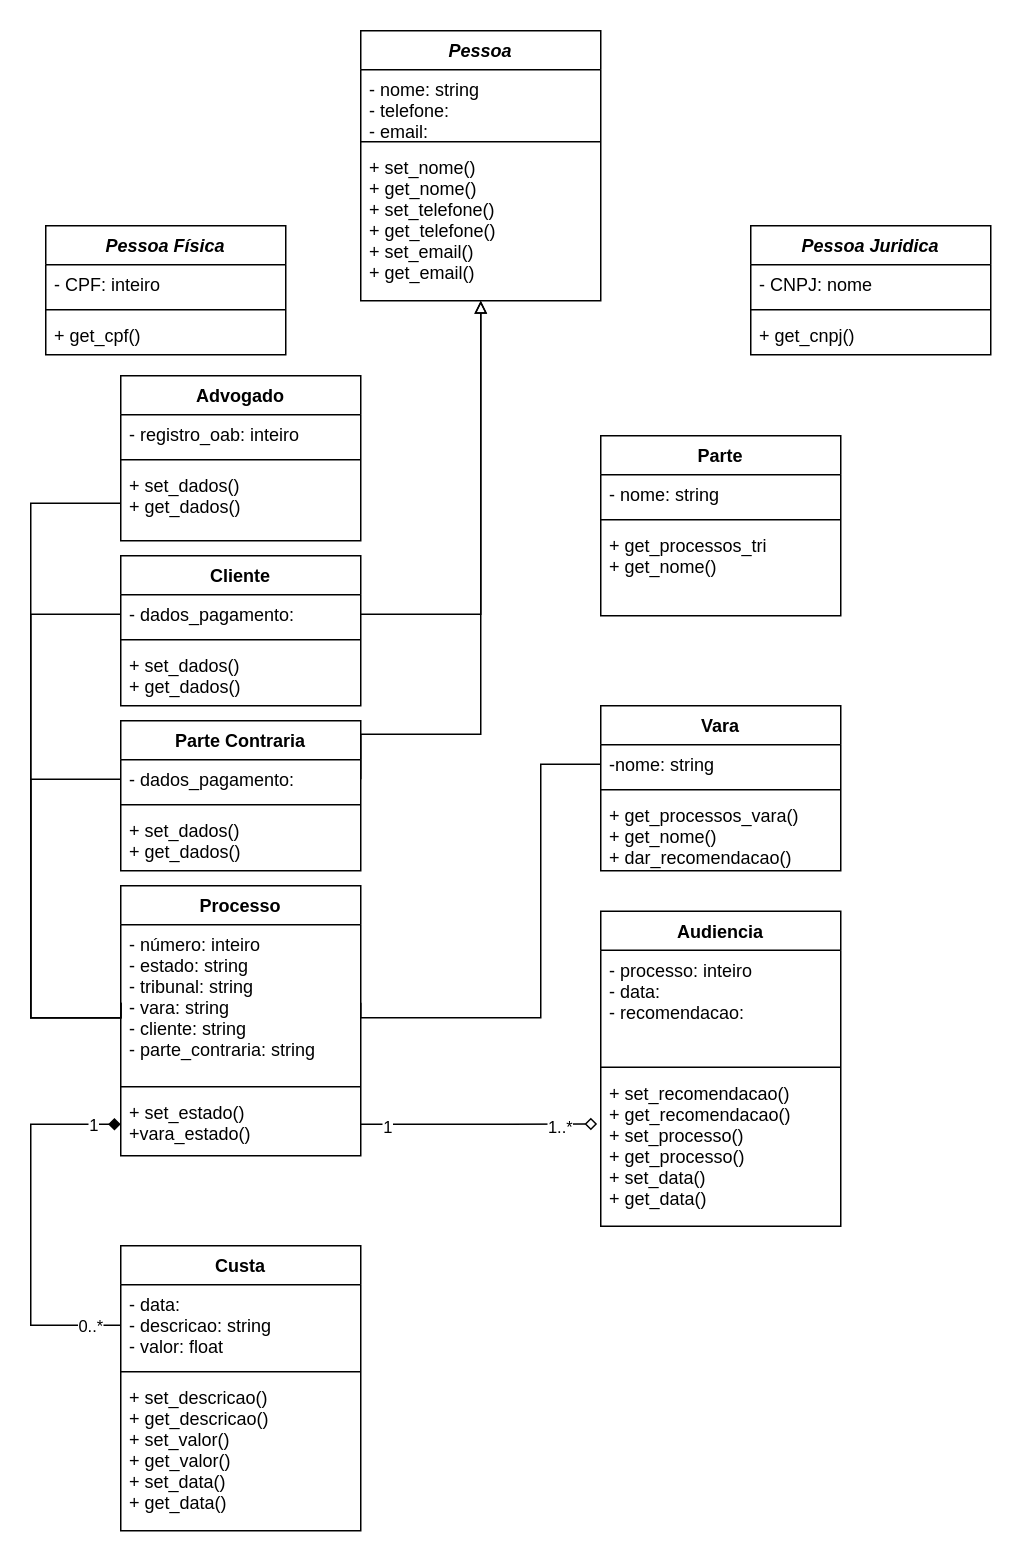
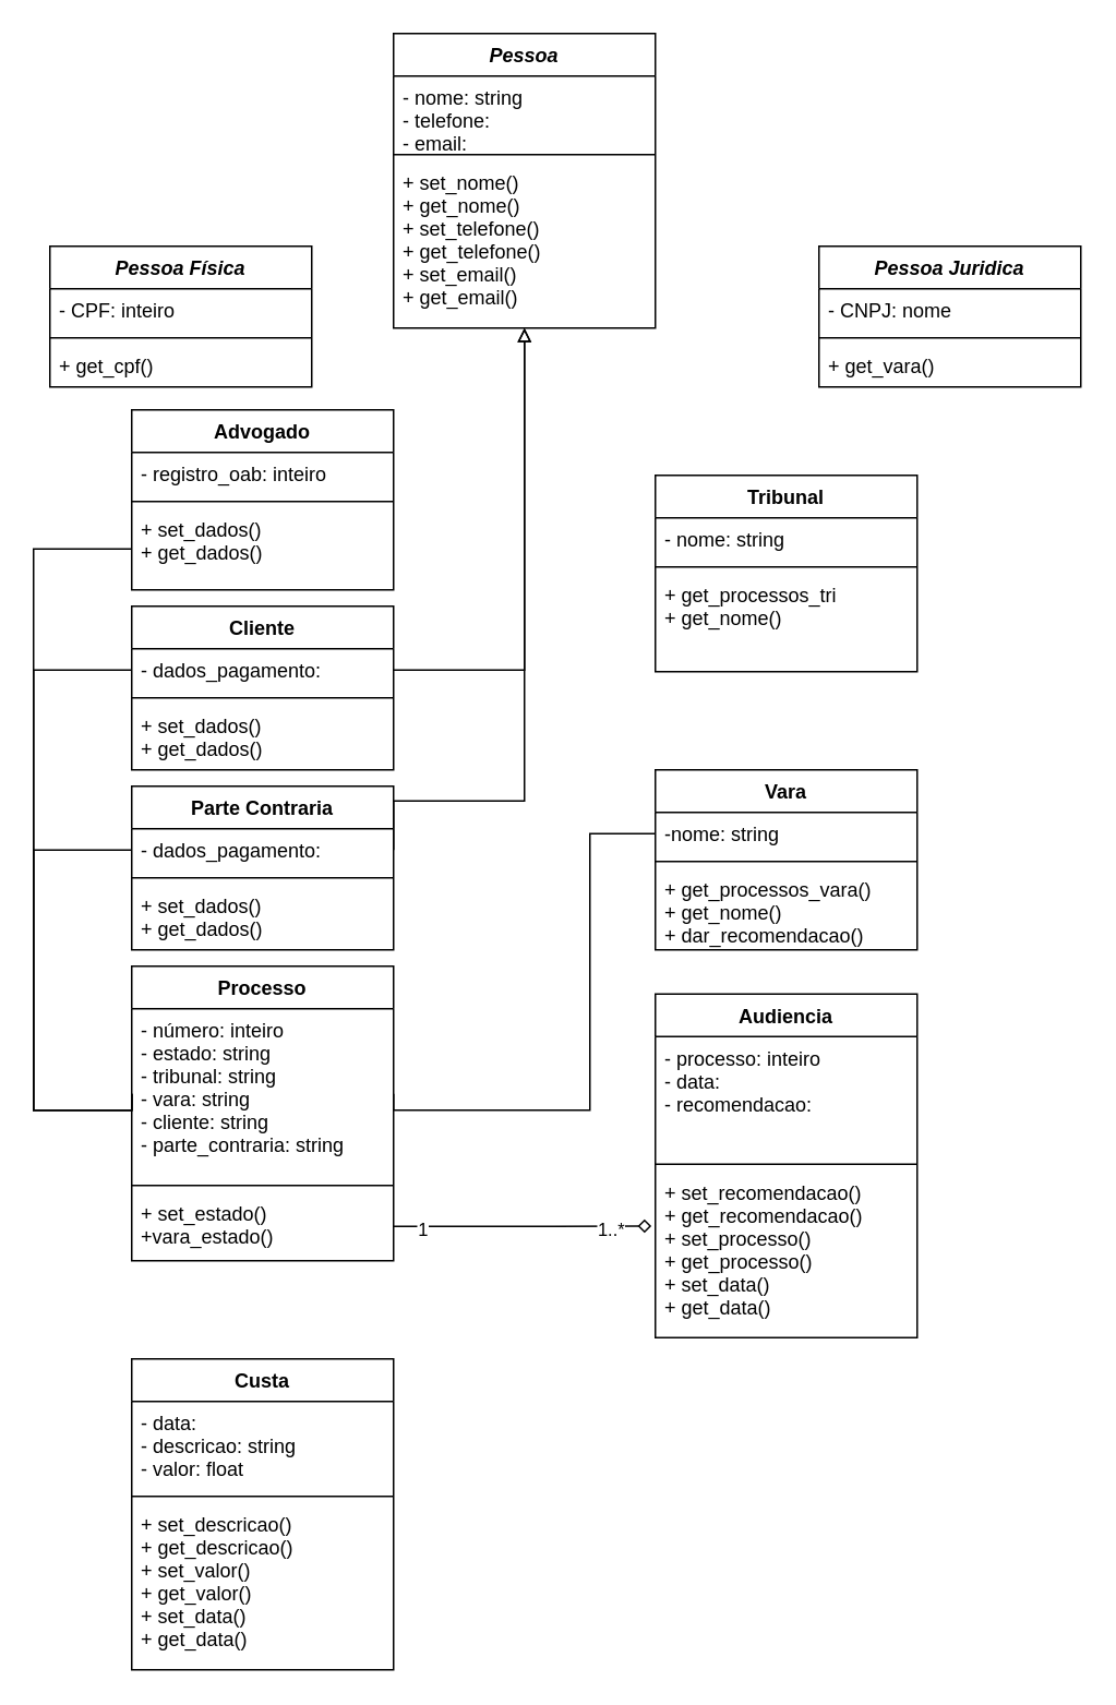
- <mxCell id="46" value="+ get_cnpj()" style="text;strokeColor=none;fillColor=none;align=left;verticalAlign=top;spacingLeft=4;spacingRight=4;overflow=hidden;rotatable=0;points=[[0,0.5],[1,0.5]];portConstraint=eastwest;" parent="43" vertex="1"><mxGeometry y="60" width="160" height="26" as="geometry" /></mxCell>
+ <mxCell id="46" value="+ get_vara()" style="text;strokeColor=none;fillColor=none;align=left;verticalAlign=top;spacingLeft=4;spacingRight=4;overflow=hidden;rotatable=0;points=[[0,0.5],[1,0.5]];portConstraint=eastwest;" parent="43" vertex="1"><mxGeometry y="60" width="160" height="26" as="geometry" /></mxCell>
- <mxCell id="30" value="Parte" style="swimlane;fontStyle=1;align=center;verticalAlign=top;childLayout=stackLayout;horizontal=1;startSize=26;horizontalStack=0;resizeParent=1;resizeParentMax=0;resizeLast=0;collapsible=1;marginBottom=0;" parent="1" vertex="1"><mxGeometry x="400" y="290" width="160" height="120" as="geometry" /></mxCell>
+ <mxCell id="30" value="Tribunal" style="swimlane;fontStyle=1;align=center;verticalAlign=top;childLayout=stackLayout;horizontal=1;startSize=26;horizontalStack=0;resizeParent=1;resizeParentMax=0;resizeLast=0;collapsible=1;marginBottom=0;" parent="1" vertex="1"><mxGeometry x="400" y="290" width="160" height="120" as="geometry" /></mxCell>
- <mxCell id="23" style="edgeStyle=orthogonalEdgeStyle;rounded=0;orthogonalLoop=1;jettySize=auto;html=1;exitX=0;exitY=0.5;exitDx=0;exitDy=0;entryX=0;entryY=0.5;entryDx=0;entryDy=0;endArrow=diamond;endFill=1;" parent="1" source="55" target="11" edge="1"><mxGeometry relative="1" as="geometry"><Array as="points"><mxPoint x="20" y="883" /><mxPoint x="20" y="749" /></Array></mxGeometry></mxCell>
- <mxCell id="24" value="1" style="edgeLabel;html=1;align=center;verticalAlign=middle;resizable=0;points=[];" parent="23" vertex="1" connectable="0"><mxGeometry x="0.851" relative="1" as="geometry"><mxPoint as="offset" /></mxGeometry></mxCell>
- <mxCell id="25" value="0..*" style="edgeLabel;html=1;align=center;verticalAlign=middle;resizable=0;points=[];" parent="23" vertex="1" connectable="0"><mxGeometry x="-0.836" relative="1" as="geometry"><mxPoint as="offset" /></mxGeometry></mxCell>
